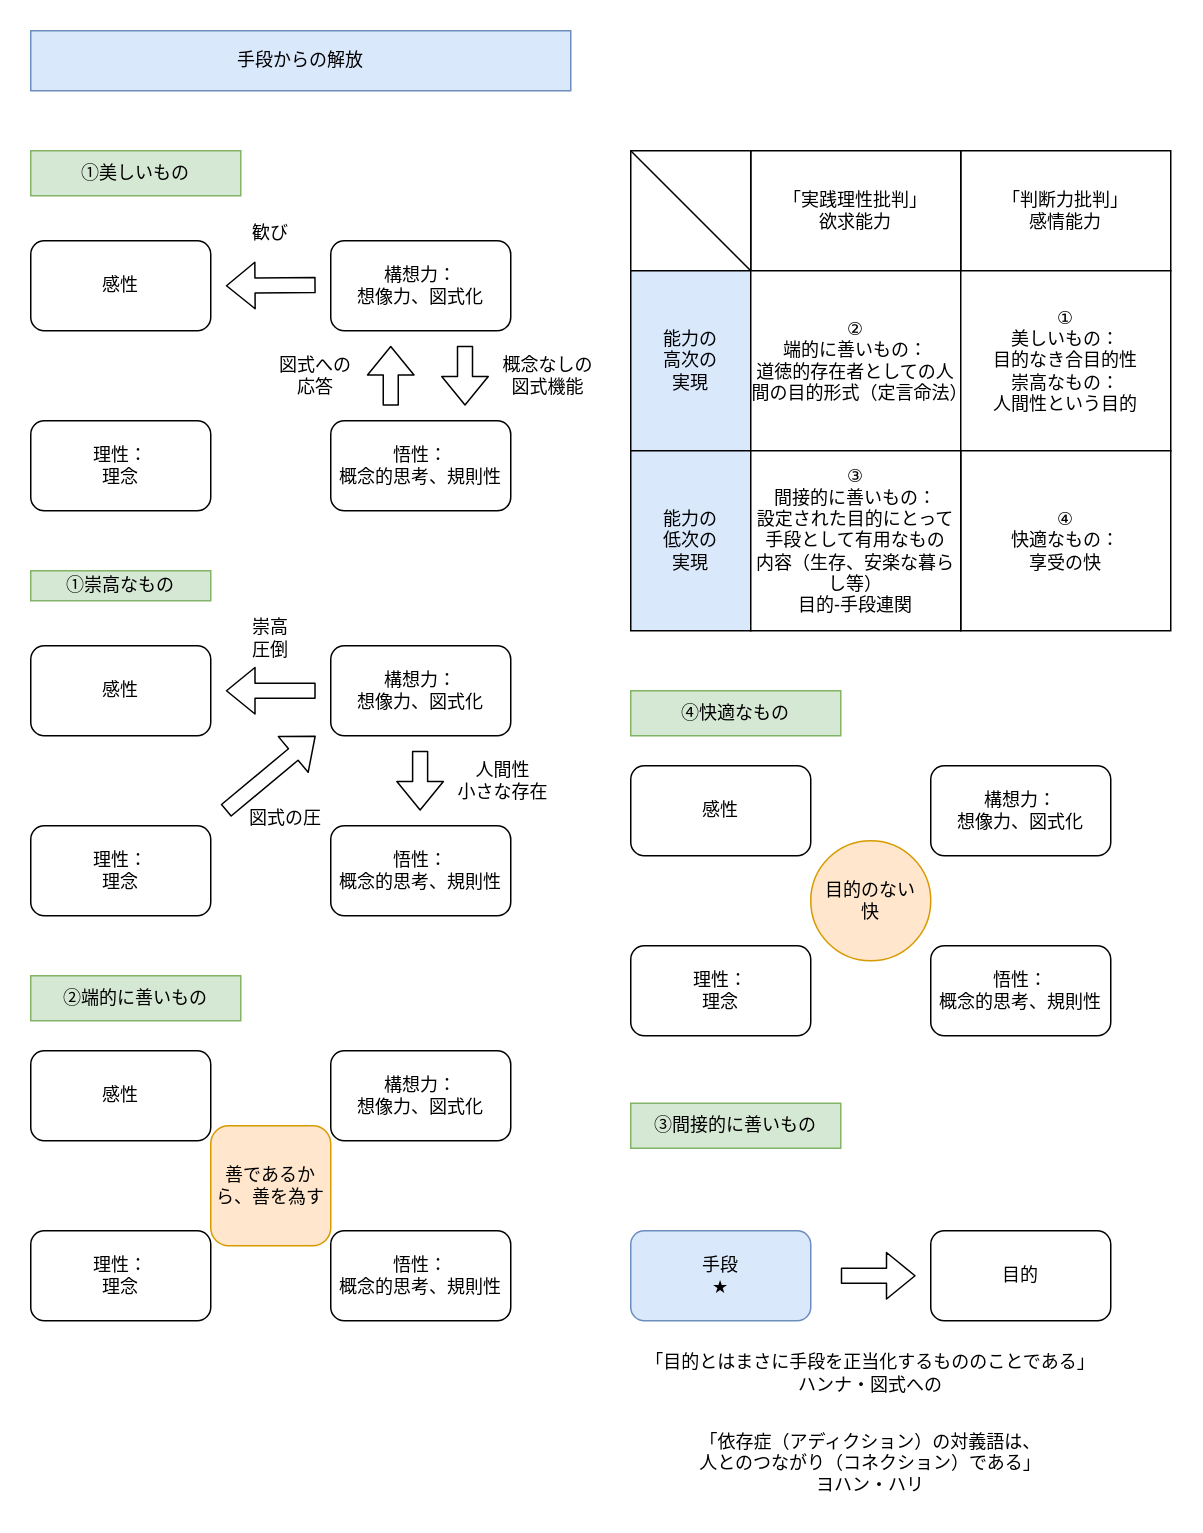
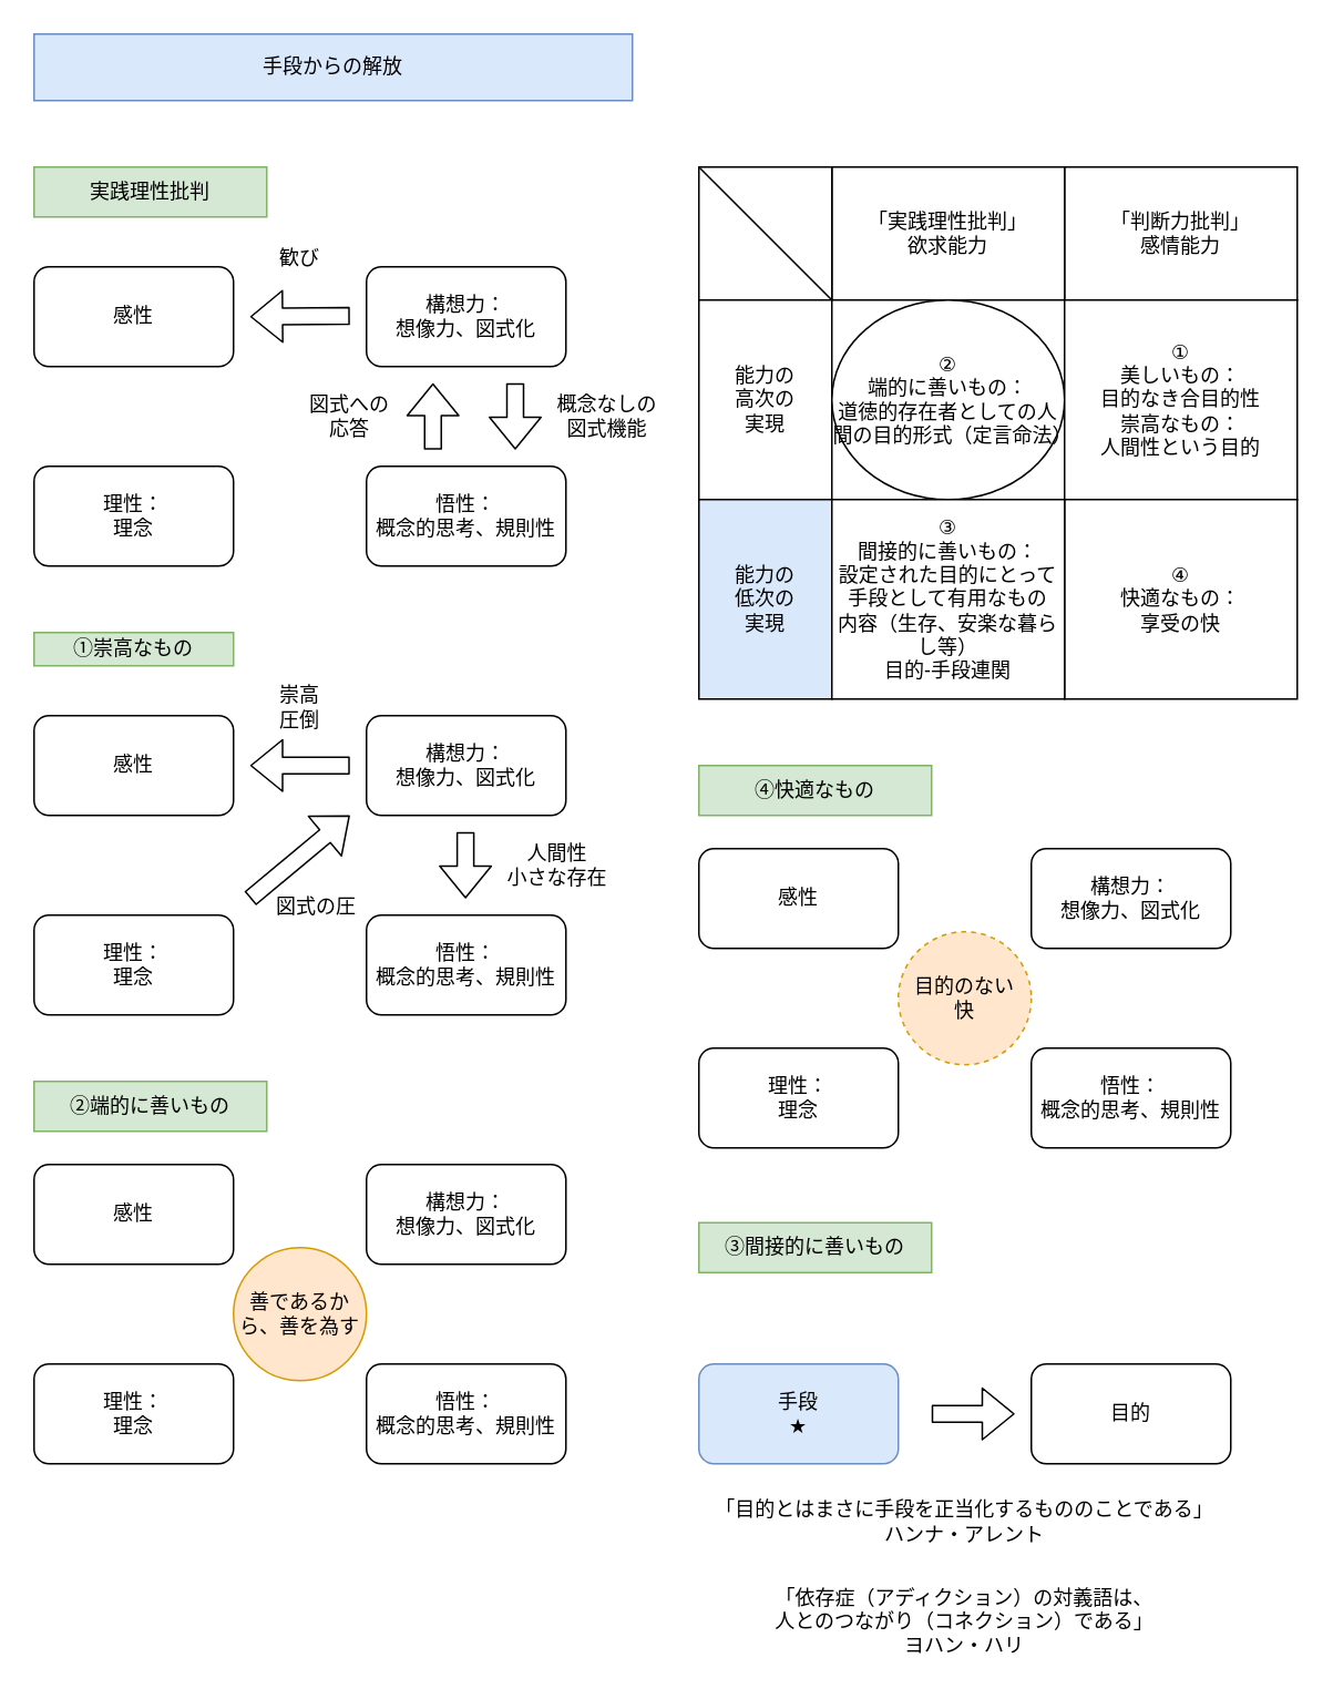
- <mxCell id="17" value="①美しいもの" style="text;html=1;align=center;verticalAlign=middle;whiteSpace=wrap;rounded=0;fillColor=#d5e8d4;strokeColor=#82b366;" parent="1" vertex="1"><mxGeometry x="20" y="100" width="140" height="30" as="geometry" /></mxCell>
+ <mxCell id="17" value="実践理性批判" style="text;html=1;align=center;verticalAlign=middle;whiteSpace=wrap;rounded=0;fillColor=#d5e8d4;strokeColor=#82b366;" parent="1" vertex="1"><mxGeometry x="20" y="100" width="140" height="30" as="geometry" /></mxCell>
- <mxCell id="6" value="能力の&lt;div&gt;高次の&lt;/div&gt;&lt;div&gt;実現&lt;/div&gt;" style="rounded=0;whiteSpace=wrap;html=1;fillColor=#dae8fc;" parent="1" vertex="1"><mxGeometry x="420" y="180" width="80" height="120" as="geometry" /></mxCell>
+ <mxCell id="6" value="能力の&lt;div&gt;高次の&lt;/div&gt;&lt;div&gt;実現&lt;/div&gt;" style="rounded=0;whiteSpace=wrap;html=1;" parent="1" vertex="1"><mxGeometry x="420" y="180" width="80" height="120" as="geometry" /></mxCell>
- <mxCell id="7" value="②&lt;div&gt;端的に善いもの：&lt;/div&gt;&lt;div&gt;道徳的存在者としての人間の目的形式（定言命法）&lt;/div&gt;" style="rounded=0;whiteSpace=wrap;html=1;" parent="1" vertex="1"><mxGeometry x="500" y="180" width="140" height="120" as="geometry" /></mxCell>
+ <mxCell id="7" value="②&lt;div&gt;端的に善いもの：&lt;/div&gt;&lt;div&gt;道徳的存在者としての人間の目的形式（定言命法）&lt;/div&gt;" style="ellipse;whiteSpace=wrap;html=1;" parent="1" vertex="1"><mxGeometry x="500" y="180" width="140" height="120" as="geometry" /></mxCell>
- <mxCell id="40" value="目的のない&lt;div&gt;快&lt;/div&gt;" style="ellipse;whiteSpace=wrap;html=1;aspect=fixed;fillColor=#ffe6cc;strokeColor=#d79b00;" parent="1" vertex="1"><mxGeometry x="540" y="560" width="80" height="80" as="geometry" /></mxCell>
+ <mxCell id="40" value="目的のない&lt;div&gt;快&lt;/div&gt;" style="ellipse;whiteSpace=wrap;html=1;aspect=fixed;fillColor=#ffe6cc;strokeColor=#d79b00;dashed=1;" parent="1" vertex="1"><mxGeometry x="540" y="560" width="80" height="80" as="geometry" /></mxCell>
- <mxCell id="46" value="善であるから、善を為す" style="whiteSpace=wrap;html=1;aspect=fixed;fillColor=#ffe6cc;strokeColor=#d79b00;rounded=1;" parent="1" vertex="1"><mxGeometry x="140" y="750" width="80" height="80" as="geometry" /></mxCell>
+ <mxCell id="46" value="善であるから、善を為す" style="ellipse;whiteSpace=wrap;html=1;aspect=fixed;fillColor=#ffe6cc;strokeColor=#d79b00;" parent="1" vertex="1"><mxGeometry x="140" y="750" width="80" height="80" as="geometry" /></mxCell>
- <mxCell id="51" value="「目的とはまさに手段を正当化するもののことである」&lt;div&gt;ハンナ・図式への&lt;/div&gt;" style="text;html=1;align=center;verticalAlign=middle;whiteSpace=wrap;rounded=0;" parent="1" vertex="1"><mxGeometry x="420" y="890" width="320" height="50" as="geometry" /></mxCell>
+ <mxCell id="51" value="「目的とはまさに手段を正当化するもののことである」&lt;div&gt;ハンナ・アレント&lt;/div&gt;" style="text;html=1;align=center;verticalAlign=middle;whiteSpace=wrap;rounded=0;" parent="1" vertex="1"><mxGeometry x="420" y="890" width="320" height="50" as="geometry" /></mxCell>
